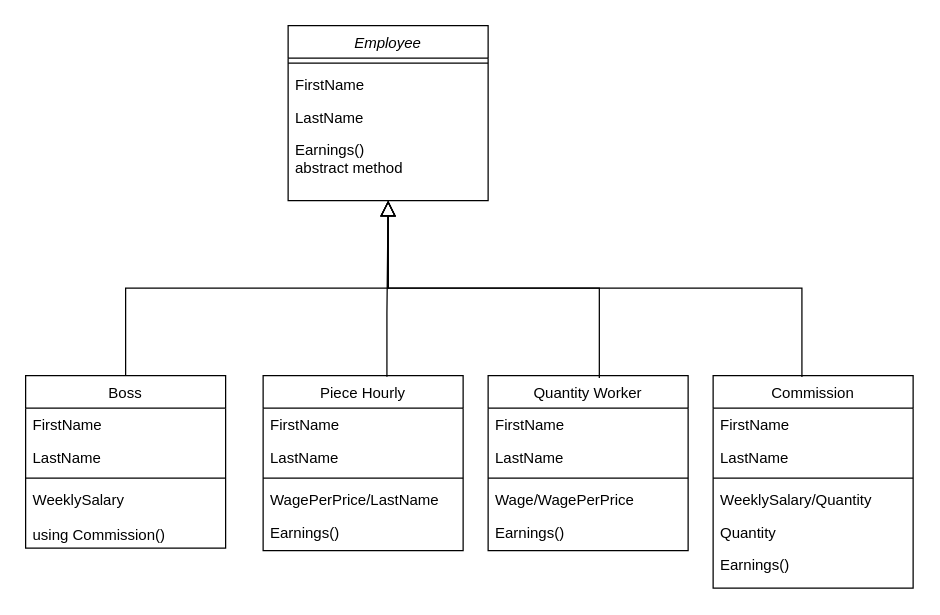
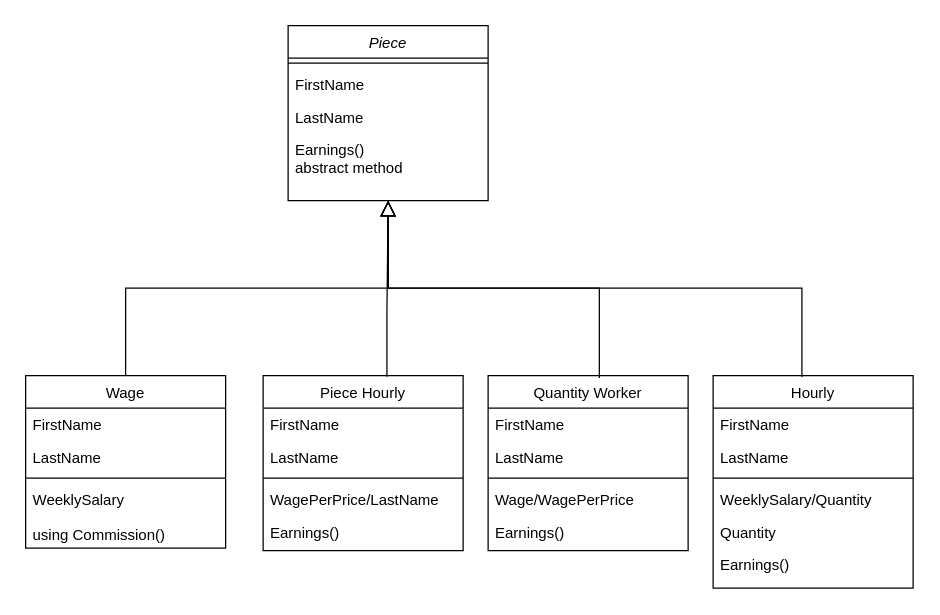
- <mxCell id="2" value="Employee" style="swimlane;fontStyle=2;align=center;verticalAlign=top;childLayout=stackLayout;horizontal=1;startSize=26;horizontalStack=0;resizeParent=1;resizeLast=0;collapsible=1;marginBottom=0;rounded=0;shadow=0;strokeWidth=1;" parent="1" vertex="1"><mxGeometry x="230" y="20" width="160" height="140" as="geometry"><mxRectangle x="230" y="140" width="160" height="26" as="alternateBounds" /></mxGeometry></mxCell>
+ <mxCell id="2" value="Piece" style="swimlane;fontStyle=2;align=center;verticalAlign=top;childLayout=stackLayout;horizontal=1;startSize=26;horizontalStack=0;resizeParent=1;resizeLast=0;collapsible=1;marginBottom=0;rounded=0;shadow=0;strokeWidth=1;" parent="1" vertex="1"><mxGeometry x="230" y="20" width="160" height="140" as="geometry"><mxRectangle x="230" y="140" width="160" height="26" as="alternateBounds" /></mxGeometry></mxCell>
- <mxCell id="7" value="Boss" style="swimlane;fontStyle=0;align=center;verticalAlign=top;childLayout=stackLayout;horizontal=1;startSize=26;horizontalStack=0;resizeParent=1;resizeLast=0;collapsible=1;marginBottom=0;rounded=0;shadow=0;strokeWidth=1;" parent="1" vertex="1"><mxGeometry x="20" y="300" width="160" height="138" as="geometry"><mxRectangle x="130" y="380" width="160" height="26" as="alternateBounds" /></mxGeometry></mxCell>
+ <mxCell id="7" value="Wage" style="swimlane;fontStyle=0;align=center;verticalAlign=top;childLayout=stackLayout;horizontal=1;startSize=26;horizontalStack=0;resizeParent=1;resizeLast=0;collapsible=1;marginBottom=0;rounded=0;shadow=0;strokeWidth=1;" parent="1" vertex="1"><mxGeometry x="20" y="300" width="160" height="138" as="geometry"><mxRectangle x="130" y="380" width="160" height="26" as="alternateBounds" /></mxGeometry></mxCell>
- <mxCell id="26" value="Commission" style="swimlane;fontStyle=0;align=center;verticalAlign=top;childLayout=stackLayout;horizontal=1;startSize=26;horizontalStack=0;resizeParent=1;resizeLast=0;collapsible=1;marginBottom=0;rounded=0;shadow=0;strokeWidth=1;" vertex="1" parent="1"><mxGeometry x="570" y="300" width="160" height="170" as="geometry"><mxRectangle x="130" y="380" width="160" height="26" as="alternateBounds" /></mxGeometry></mxCell>
+ <mxCell id="26" value="Hourly" style="swimlane;fontStyle=0;align=center;verticalAlign=top;childLayout=stackLayout;horizontal=1;startSize=26;horizontalStack=0;resizeParent=1;resizeLast=0;collapsible=1;marginBottom=0;rounded=0;shadow=0;strokeWidth=1;" vertex="1" parent="1"><mxGeometry x="570" y="300" width="160" height="170" as="geometry"><mxRectangle x="130" y="380" width="160" height="26" as="alternateBounds" /></mxGeometry></mxCell>
